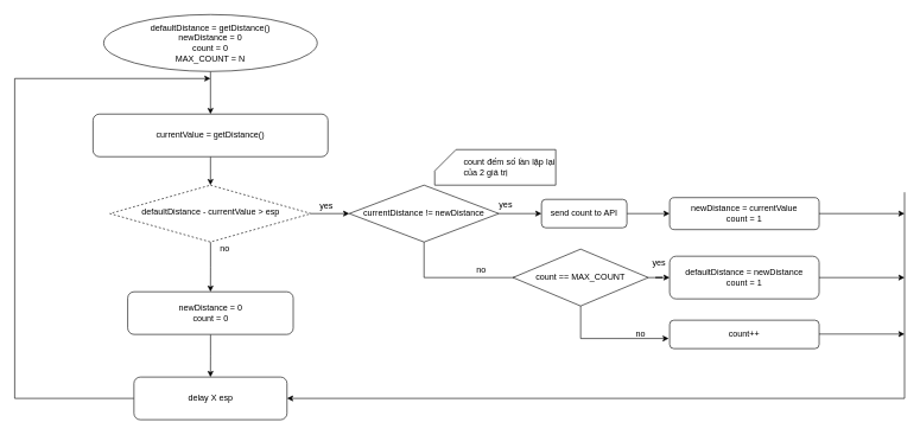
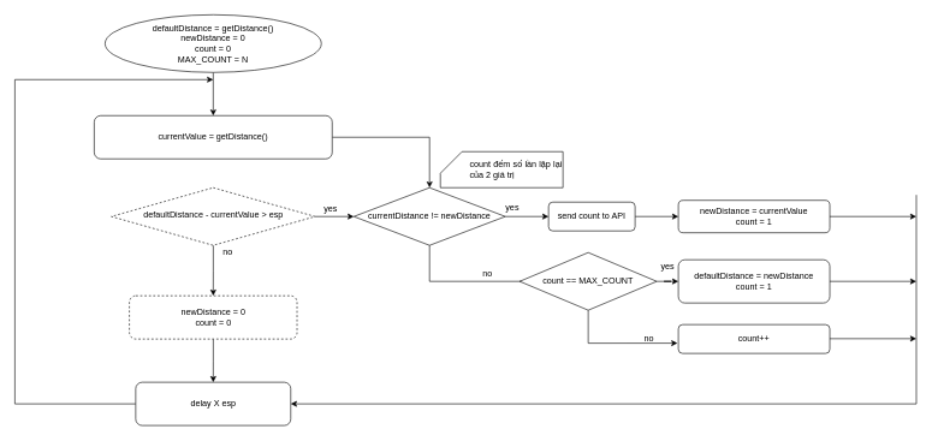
- <mxCell id="2" style="edgeStyle=orthogonalEdgeStyle;rounded=0;orthogonalLoop=1;jettySize=auto;html=1;entryX=0.5;entryY=0;entryDx=0;entryDy=0;" edge="1" parent="1" source="3" target="6"><mxGeometry relative="1" as="geometry" /></mxCell>
+ <mxCell id="2" style="edgeStyle=orthogonalEdgeStyle;rounded=0;orthogonalLoop=1;jettySize=auto;html=1;" edge="1" parent="1" source="3" target="14"><mxGeometry relative="1" as="geometry" /></mxCell>
- <mxCell id="34" value="newDistance = 0&lt;br&gt;count = 0" style="rounded=1;whiteSpace=wrap;html=1;" vertex="1" parent="1"><mxGeometry x="178.75" y="410" width="232.5" height="60" as="geometry" /></mxCell>
+ <mxCell id="34" value="newDistance = 0&lt;br&gt;count = 0" style="rounded=1;whiteSpace=wrap;html=1;dashed=1;" vertex="1" parent="1"><mxGeometry x="178.75" y="410" width="232.5" height="60" as="geometry" /></mxCell>
